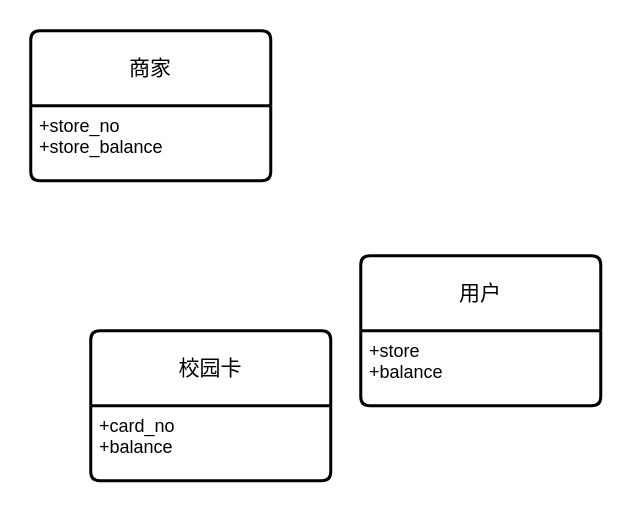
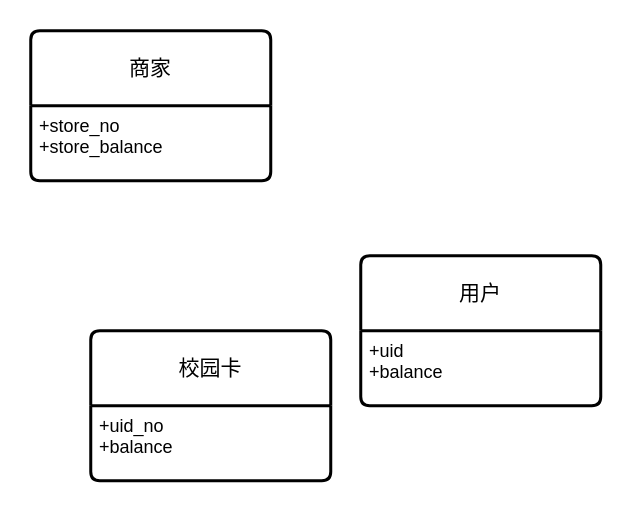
- <mxCell id="7" value="+store&lt;br&gt;+balance" style="align=left;strokeColor=none;fillColor=none;spacingLeft=4;fontSize=12;verticalAlign=top;resizable=0;rotatable=0;part=1;html=1;" vertex="1" parent="6"><mxGeometry y="50" width="160" height="50" as="geometry" /></mxCell>
+ <mxCell id="7" value="+uid&lt;br&gt;+balance" style="align=left;strokeColor=none;fillColor=none;spacingLeft=4;fontSize=12;verticalAlign=top;resizable=0;rotatable=0;part=1;html=1;" vertex="1" parent="6"><mxGeometry y="50" width="160" height="50" as="geometry" /></mxCell>
- <mxCell id="5" value="+card_no&lt;br&gt;+balance" style="align=left;strokeColor=none;fillColor=none;spacingLeft=4;fontSize=12;verticalAlign=top;resizable=0;rotatable=0;part=1;html=1;" vertex="1" parent="4"><mxGeometry y="50" width="160" height="50" as="geometry" /></mxCell>
+ <mxCell id="5" value="+uid_no&lt;br&gt;+balance" style="align=left;strokeColor=none;fillColor=none;spacingLeft=4;fontSize=12;verticalAlign=top;resizable=0;rotatable=0;part=1;html=1;" vertex="1" parent="4"><mxGeometry y="50" width="160" height="50" as="geometry" /></mxCell>
